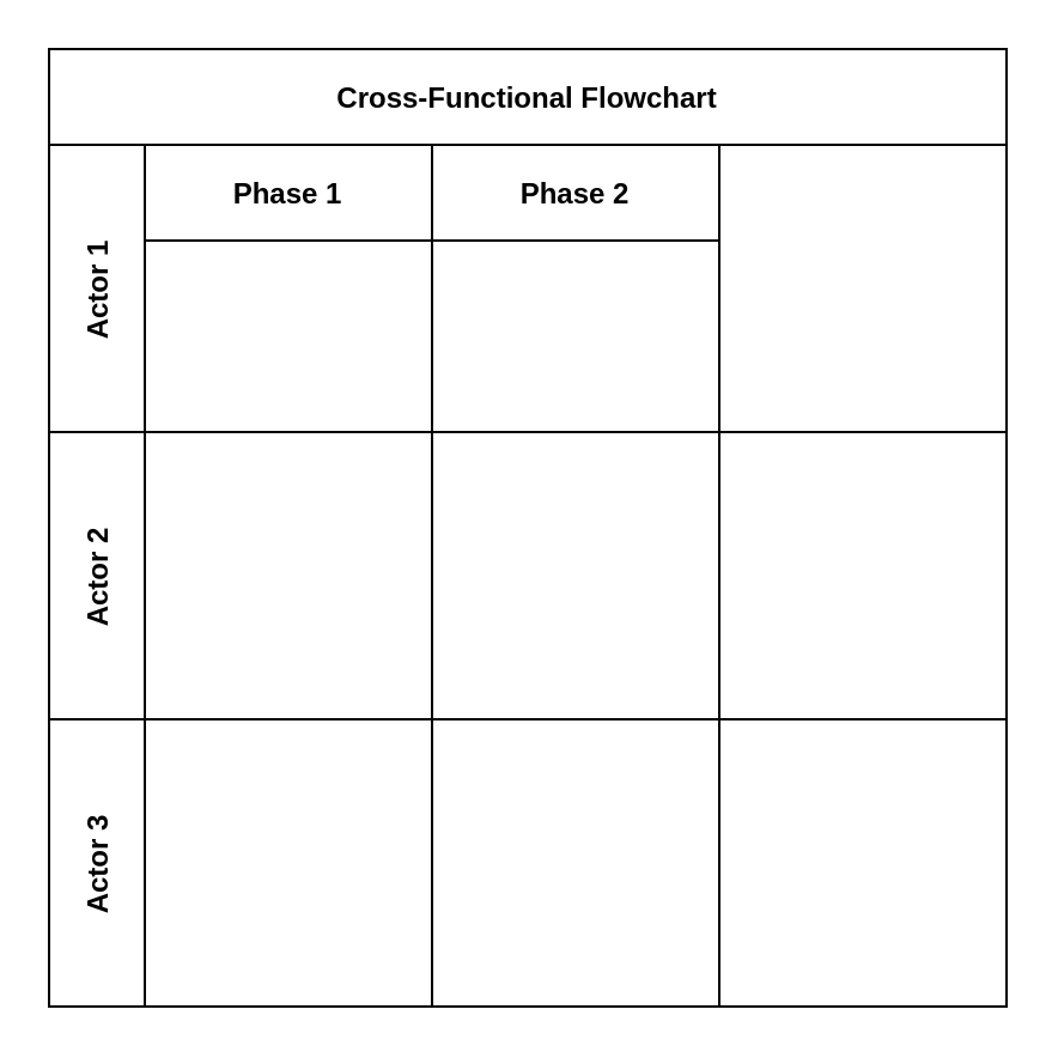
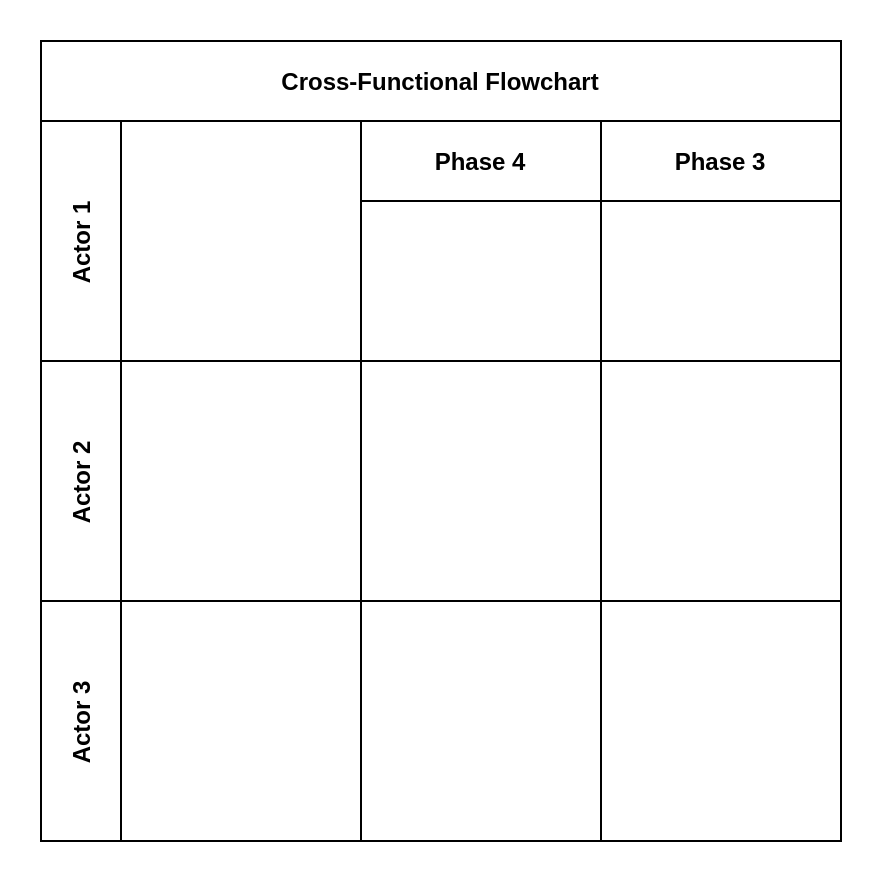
- <mxCell id="5" value="Phase 2" style="swimlane;connectable=0;startSize=40;collapsible=0;recursiveResize=0;expand=0;pointerEvents=0;" vertex="1" parent="3"><mxGeometry x="160" width="120" height="120" as="geometry"><mxRectangle width="120" height="120" as="alternateBounds" /></mxGeometry></mxCell>
+ <mxCell id="5" value="Phase 4" style="swimlane;connectable=0;startSize=40;collapsible=0;recursiveResize=0;expand=0;pointerEvents=0;" vertex="1" parent="3"><mxGeometry x="160" width="120" height="120" as="geometry"><mxRectangle width="120" height="120" as="alternateBounds" /></mxGeometry></mxCell>
- <mxCell id="4" value="Phase 1" style="swimlane;connectable=0;startSize=40;collapsible=0;recursiveResize=0;expand=0;pointerEvents=0;" vertex="1" parent="3"><mxGeometry x="40" width="120" height="120" as="geometry"><mxRectangle width="120" height="120" as="alternateBounds" /></mxGeometry></mxCell>
+ <mxCell id="6" value="Phase 3" style="swimlane;connectable=0;startSize=40;collapsible=0;recursiveResize=0;expand=0;pointerEvents=0;" vertex="1" parent="3"><mxGeometry x="280" width="120" height="120" as="geometry"><mxRectangle width="120" height="120" as="alternateBounds" /></mxGeometry></mxCell>
